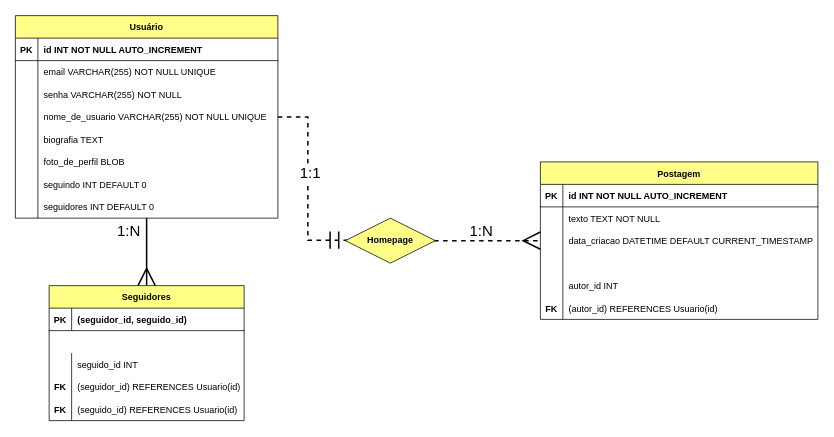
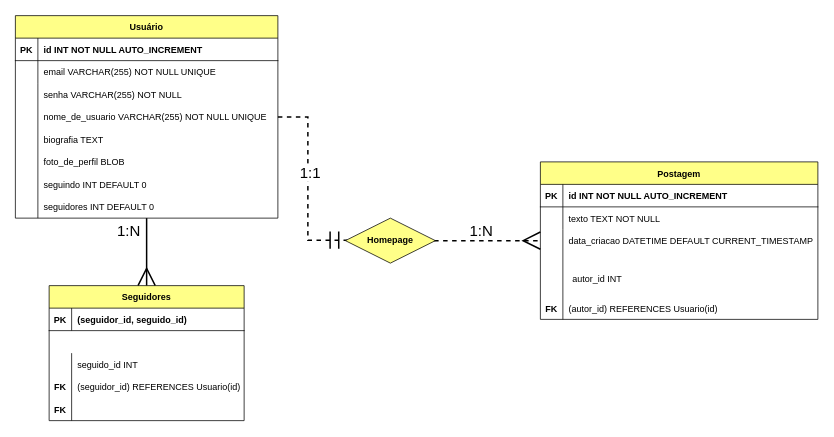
- <mxCell id="27" value="autor_id INT" style="shape=partialRectangle;overflow=hidden;connectable=0;fillColor=none;top=0;left=0;bottom=0;right=0;align=left;spacingLeft=6;" vertex="1" parent="17"><mxGeometry x="30" y="150" width="300" height="30" as="geometry"><mxRectangle width="240" height="30" as="alternateBounds" /></mxGeometry></mxCell>
+ <mxCell id="27" value="autor_id INT" style="shape=partialRectangle;overflow=hidden;connectable=0;fillColor=none;top=0;left=0;bottom=0;right=0;align=left;spacingLeft=6;" vertex="1" parent="17"><mxGeometry x="35" y="140" width="300" height="30" as="geometry"><mxRectangle width="240" height="30" as="alternateBounds" /></mxGeometry></mxCell>
- <mxCell id="46" value="(seguido_id) REFERENCES Usuario(id)" style="shape=partialRectangle;overflow=hidden;connectable=0;fillColor=none;top=0;left=0;bottom=0;right=0;align=left;spacingLeft=6;" vertex="1" parent="34"><mxGeometry x="30" y="150" width="230" height="30" as="geometry"><mxRectangle width="240" height="30" as="alternateBounds" /></mxGeometry></mxCell>
